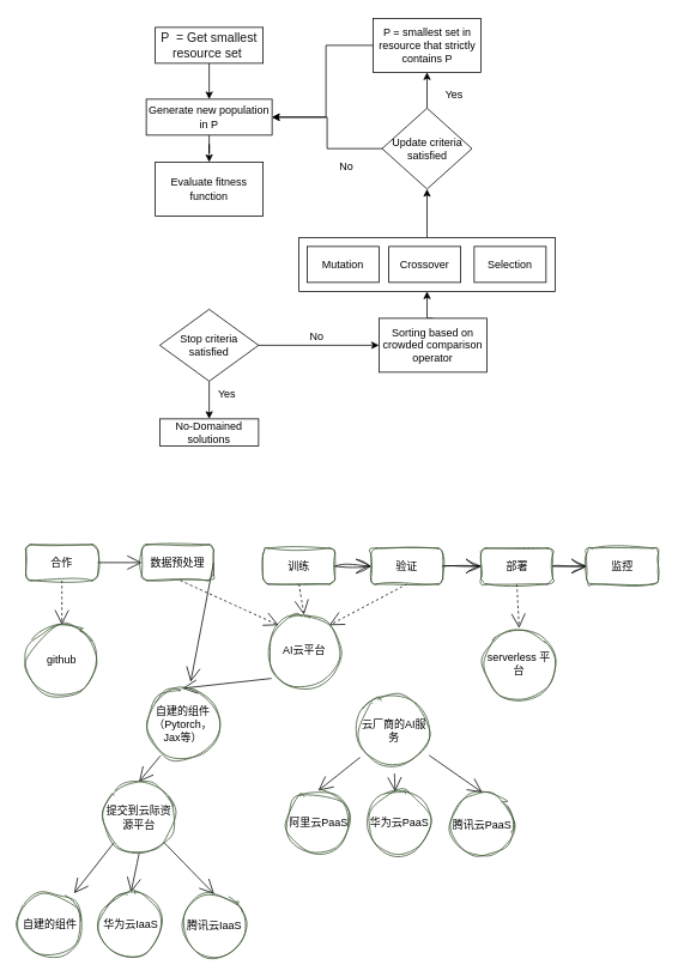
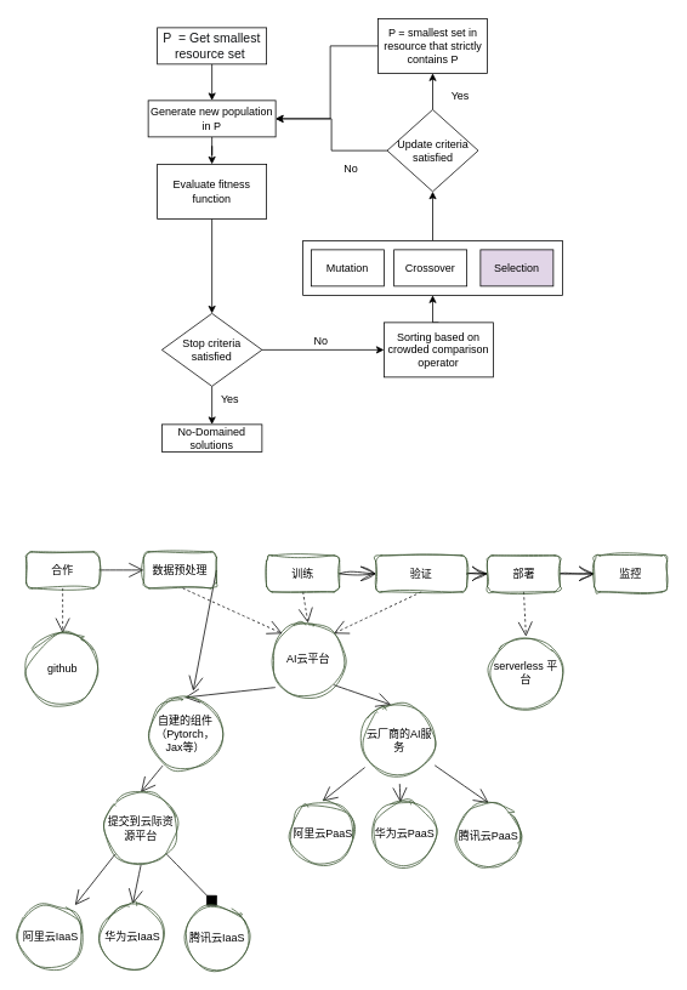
+ <mxCell id="5" value="" style="edgeStyle=orthogonalEdgeStyle;rounded=0;orthogonalLoop=1;jettySize=auto;html=1;" parent="1" source="6" target="9" edge="1"><mxGeometry relative="1" as="geometry" /></mxCell>
- <mxCell id="17" value="Selection" style="rounded=0;whiteSpace=wrap;html=1;" parent="1" vertex="1"><mxGeometry x="527" y="274" width="80" height="40" as="geometry" /></mxCell>
+ <mxCell id="17" value="Selection" style="rounded=0;whiteSpace=wrap;html=1;fillColor=#e1d5e7;" parent="1" vertex="1"><mxGeometry x="527" y="274" width="80" height="40" as="geometry" /></mxCell>
- <mxCell id="39" value="验证" style="rounded=1;whiteSpace=wrap;html=1;labelBackgroundColor=none;labelBorderColor=none;sketch=1;curveFitting=1;jiggle=2;shadow=0;glass=0;fillColor=none;fontColor=default;strokeColor=#3A5431;" parent="1" vertex="1"><mxGeometry x="412" y="610" width="80" height="40" as="geometry" /></mxCell>
+ <mxCell id="39" value="验证" style="rounded=1;whiteSpace=wrap;html=1;labelBackgroundColor=none;labelBorderColor=none;sketch=1;curveFitting=1;jiggle=2;shadow=0;glass=0;fillColor=none;fontColor=default;strokeColor=#3A5431;" parent="1" vertex="1"><mxGeometry x="412" y="610" width="100" height="40" as="geometry" /></mxCell>
+ <mxCell id="46" style="edgeStyle=none;curved=1;rounded=0;orthogonalLoop=1;jettySize=auto;html=1;exitX=1;exitY=1;exitDx=0;exitDy=0;endArrow=open;startSize=14;endSize=14;sourcePerimeterSpacing=8;targetPerimeterSpacing=8;entryX=0.39;entryY=0.013;entryDx=0;entryDy=0;entryPerimeter=0;" edge="1" parent="1" source="47" target="54"><mxGeometry relative="1" as="geometry"><mxPoint x="417.278" y="811.056" as="targetPoint" /></mxGeometry></mxCell>
- <mxCell id="57" style="edgeStyle=none;curved=1;rounded=0;orthogonalLoop=1;jettySize=auto;html=1;exitX=1;exitY=1;exitDx=0;exitDy=0;entryX=0.5;entryY=0;entryDx=0;entryDy=0;endArrow=open;startSize=14;endSize=14;sourcePerimeterSpacing=8;targetPerimeterSpacing=8;" edge="1" parent="1" source="58" target="61"><mxGeometry relative="1" as="geometry" /></mxCell>
+ <mxCell id="57" style="edgeStyle=none;curved=1;rounded=0;orthogonalLoop=1;jettySize=auto;html=1;exitX=1;exitY=1;exitDx=0;exitDy=0;entryX=0.5;entryY=0;entryDx=0;entryDy=0;endArrow=diamond;startSize=14;endSize=14;sourcePerimeterSpacing=8;targetPerimeterSpacing=8;" edge="1" parent="1" source="58" target="61"><mxGeometry relative="1" as="geometry" /></mxCell>
- <mxCell id="59" value="自建的组件" style="ellipse;whiteSpace=wrap;html=1;fillColor=none;strokeColor=#3A5431;rounded=1;labelBackgroundColor=none;labelBorderColor=none;sketch=1;curveFitting=1;jiggle=2;shadow=0;glass=0;" vertex="1" parent="1"><mxGeometry x="20" y="993" width="70" height="71" as="geometry" /></mxCell>
+ <mxCell id="59" value="阿里云IaaS" style="ellipse;whiteSpace=wrap;html=1;fillColor=none;strokeColor=#3A5431;rounded=1;labelBackgroundColor=none;labelBorderColor=none;sketch=1;curveFitting=1;jiggle=2;shadow=0;glass=0;" vertex="1" parent="1"><mxGeometry x="20" y="993" width="70" height="71" as="geometry" /></mxCell>
